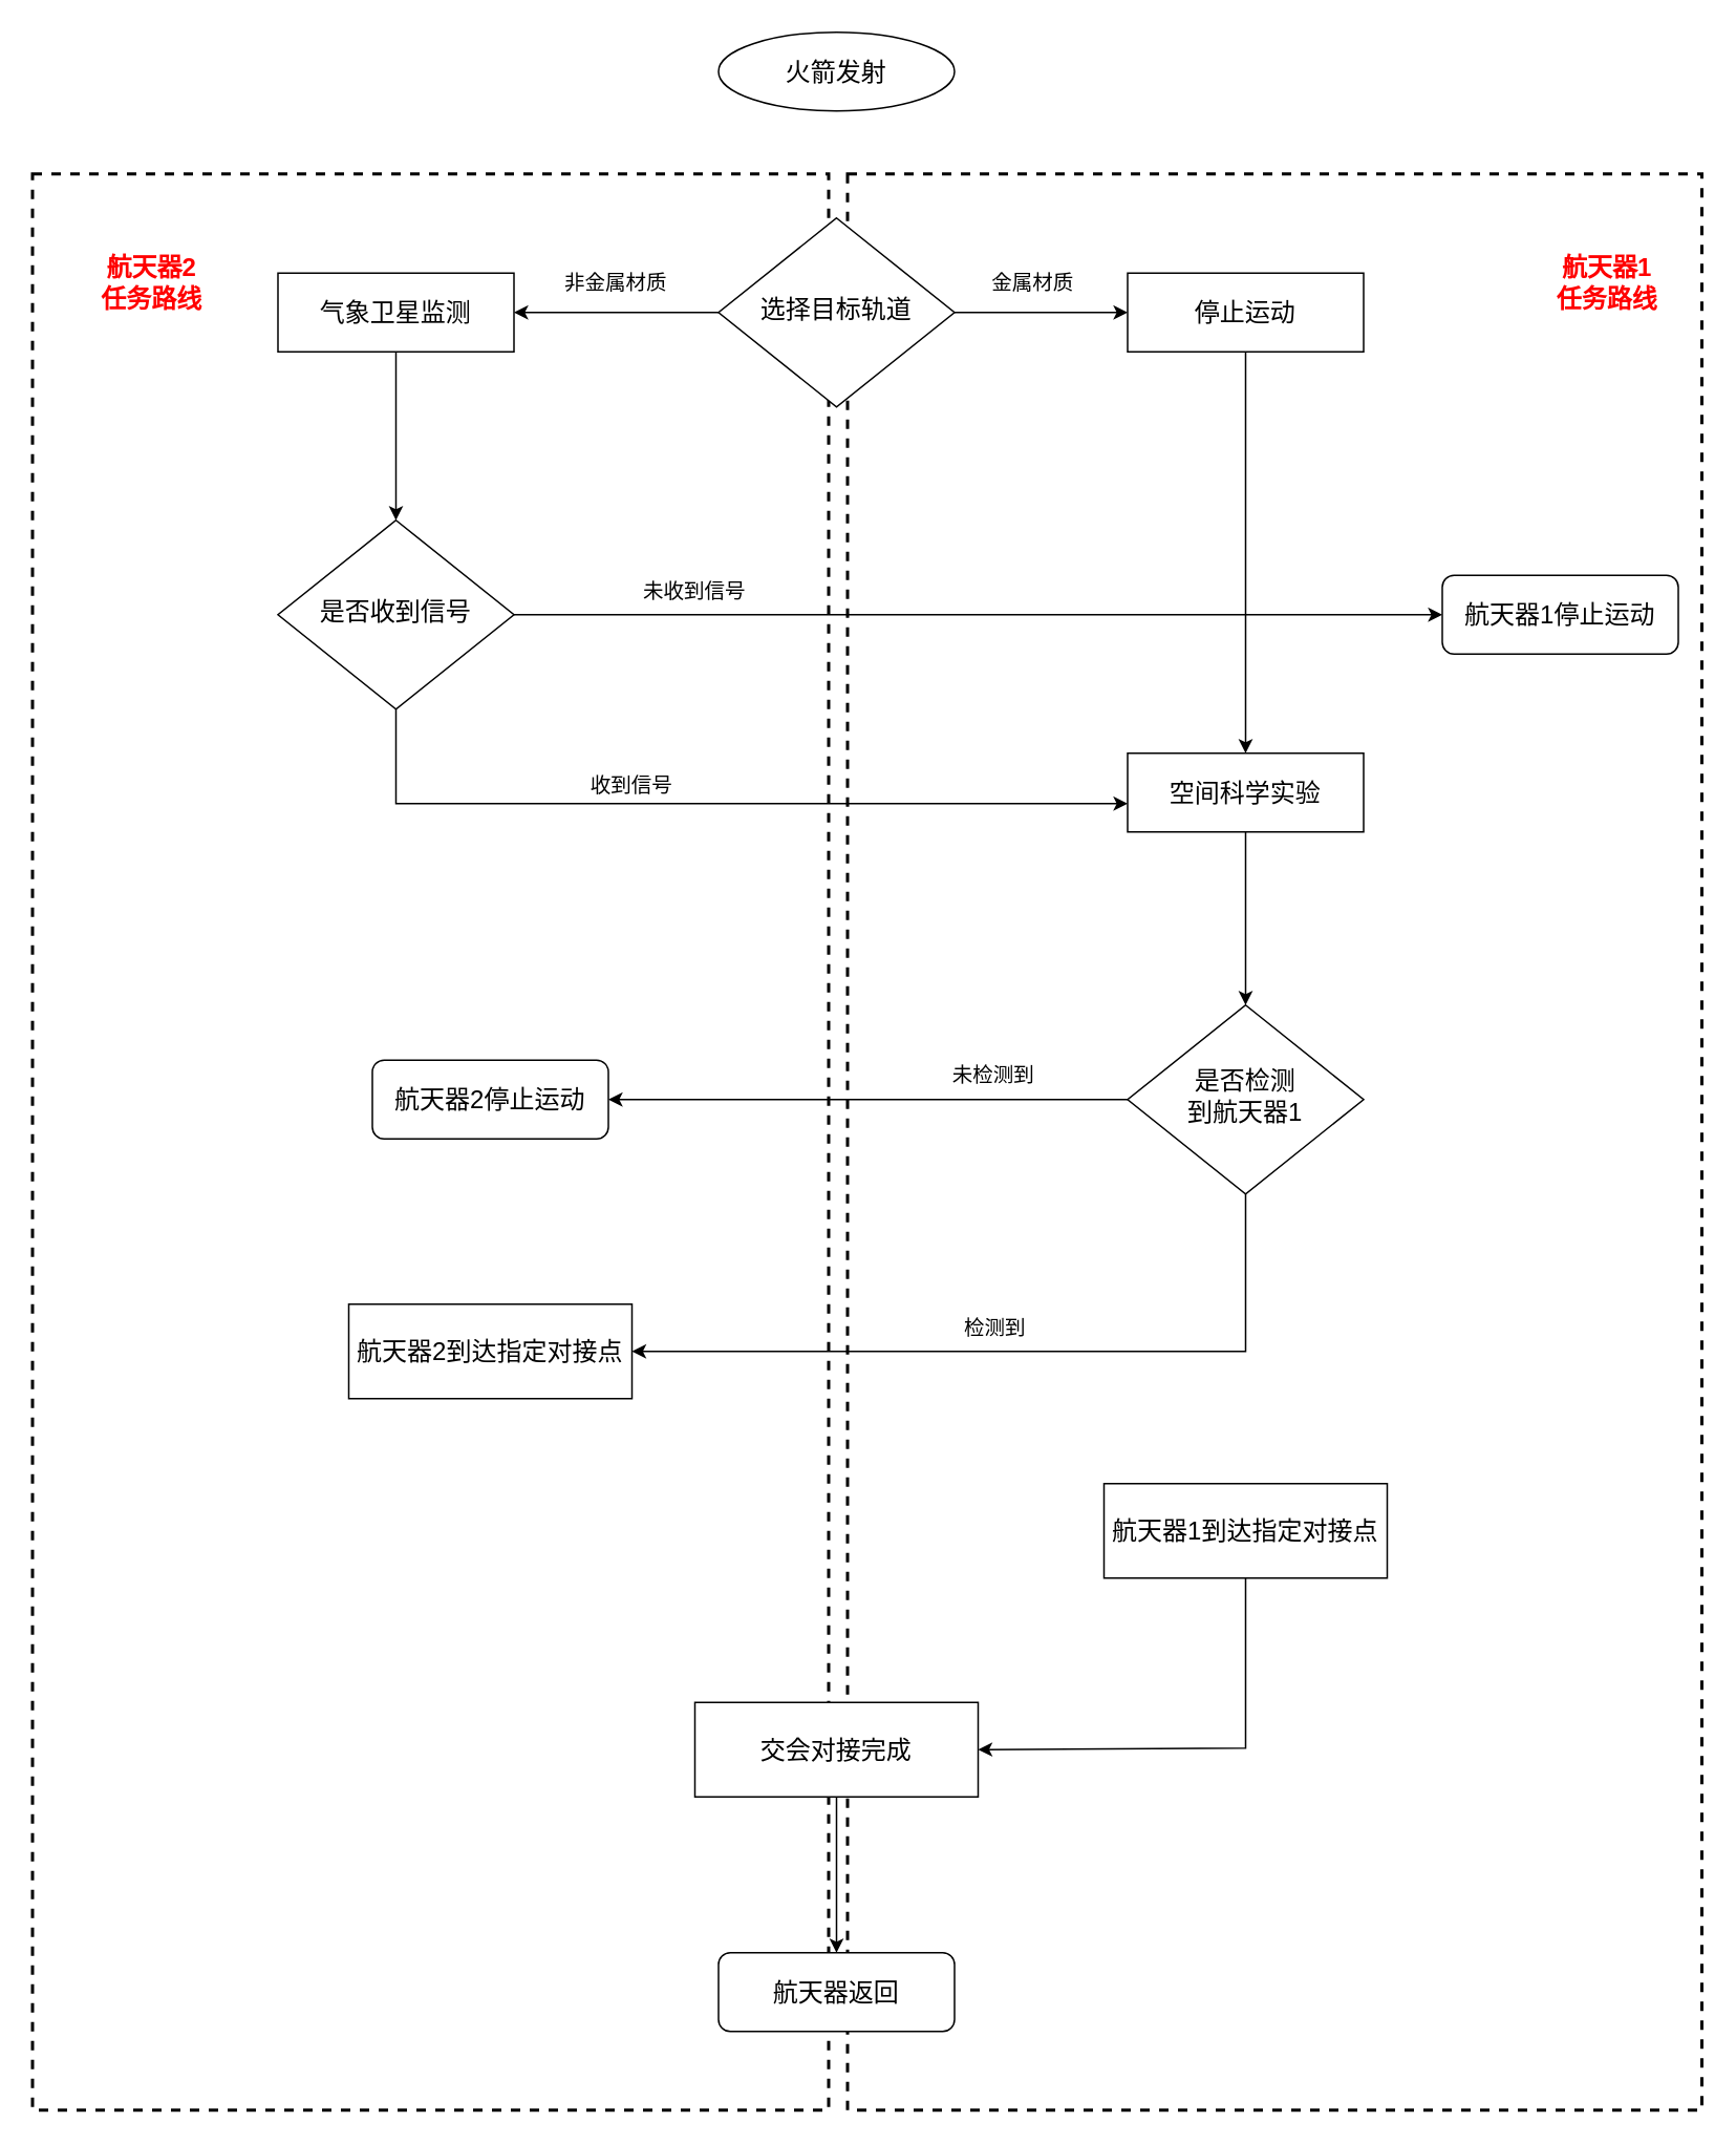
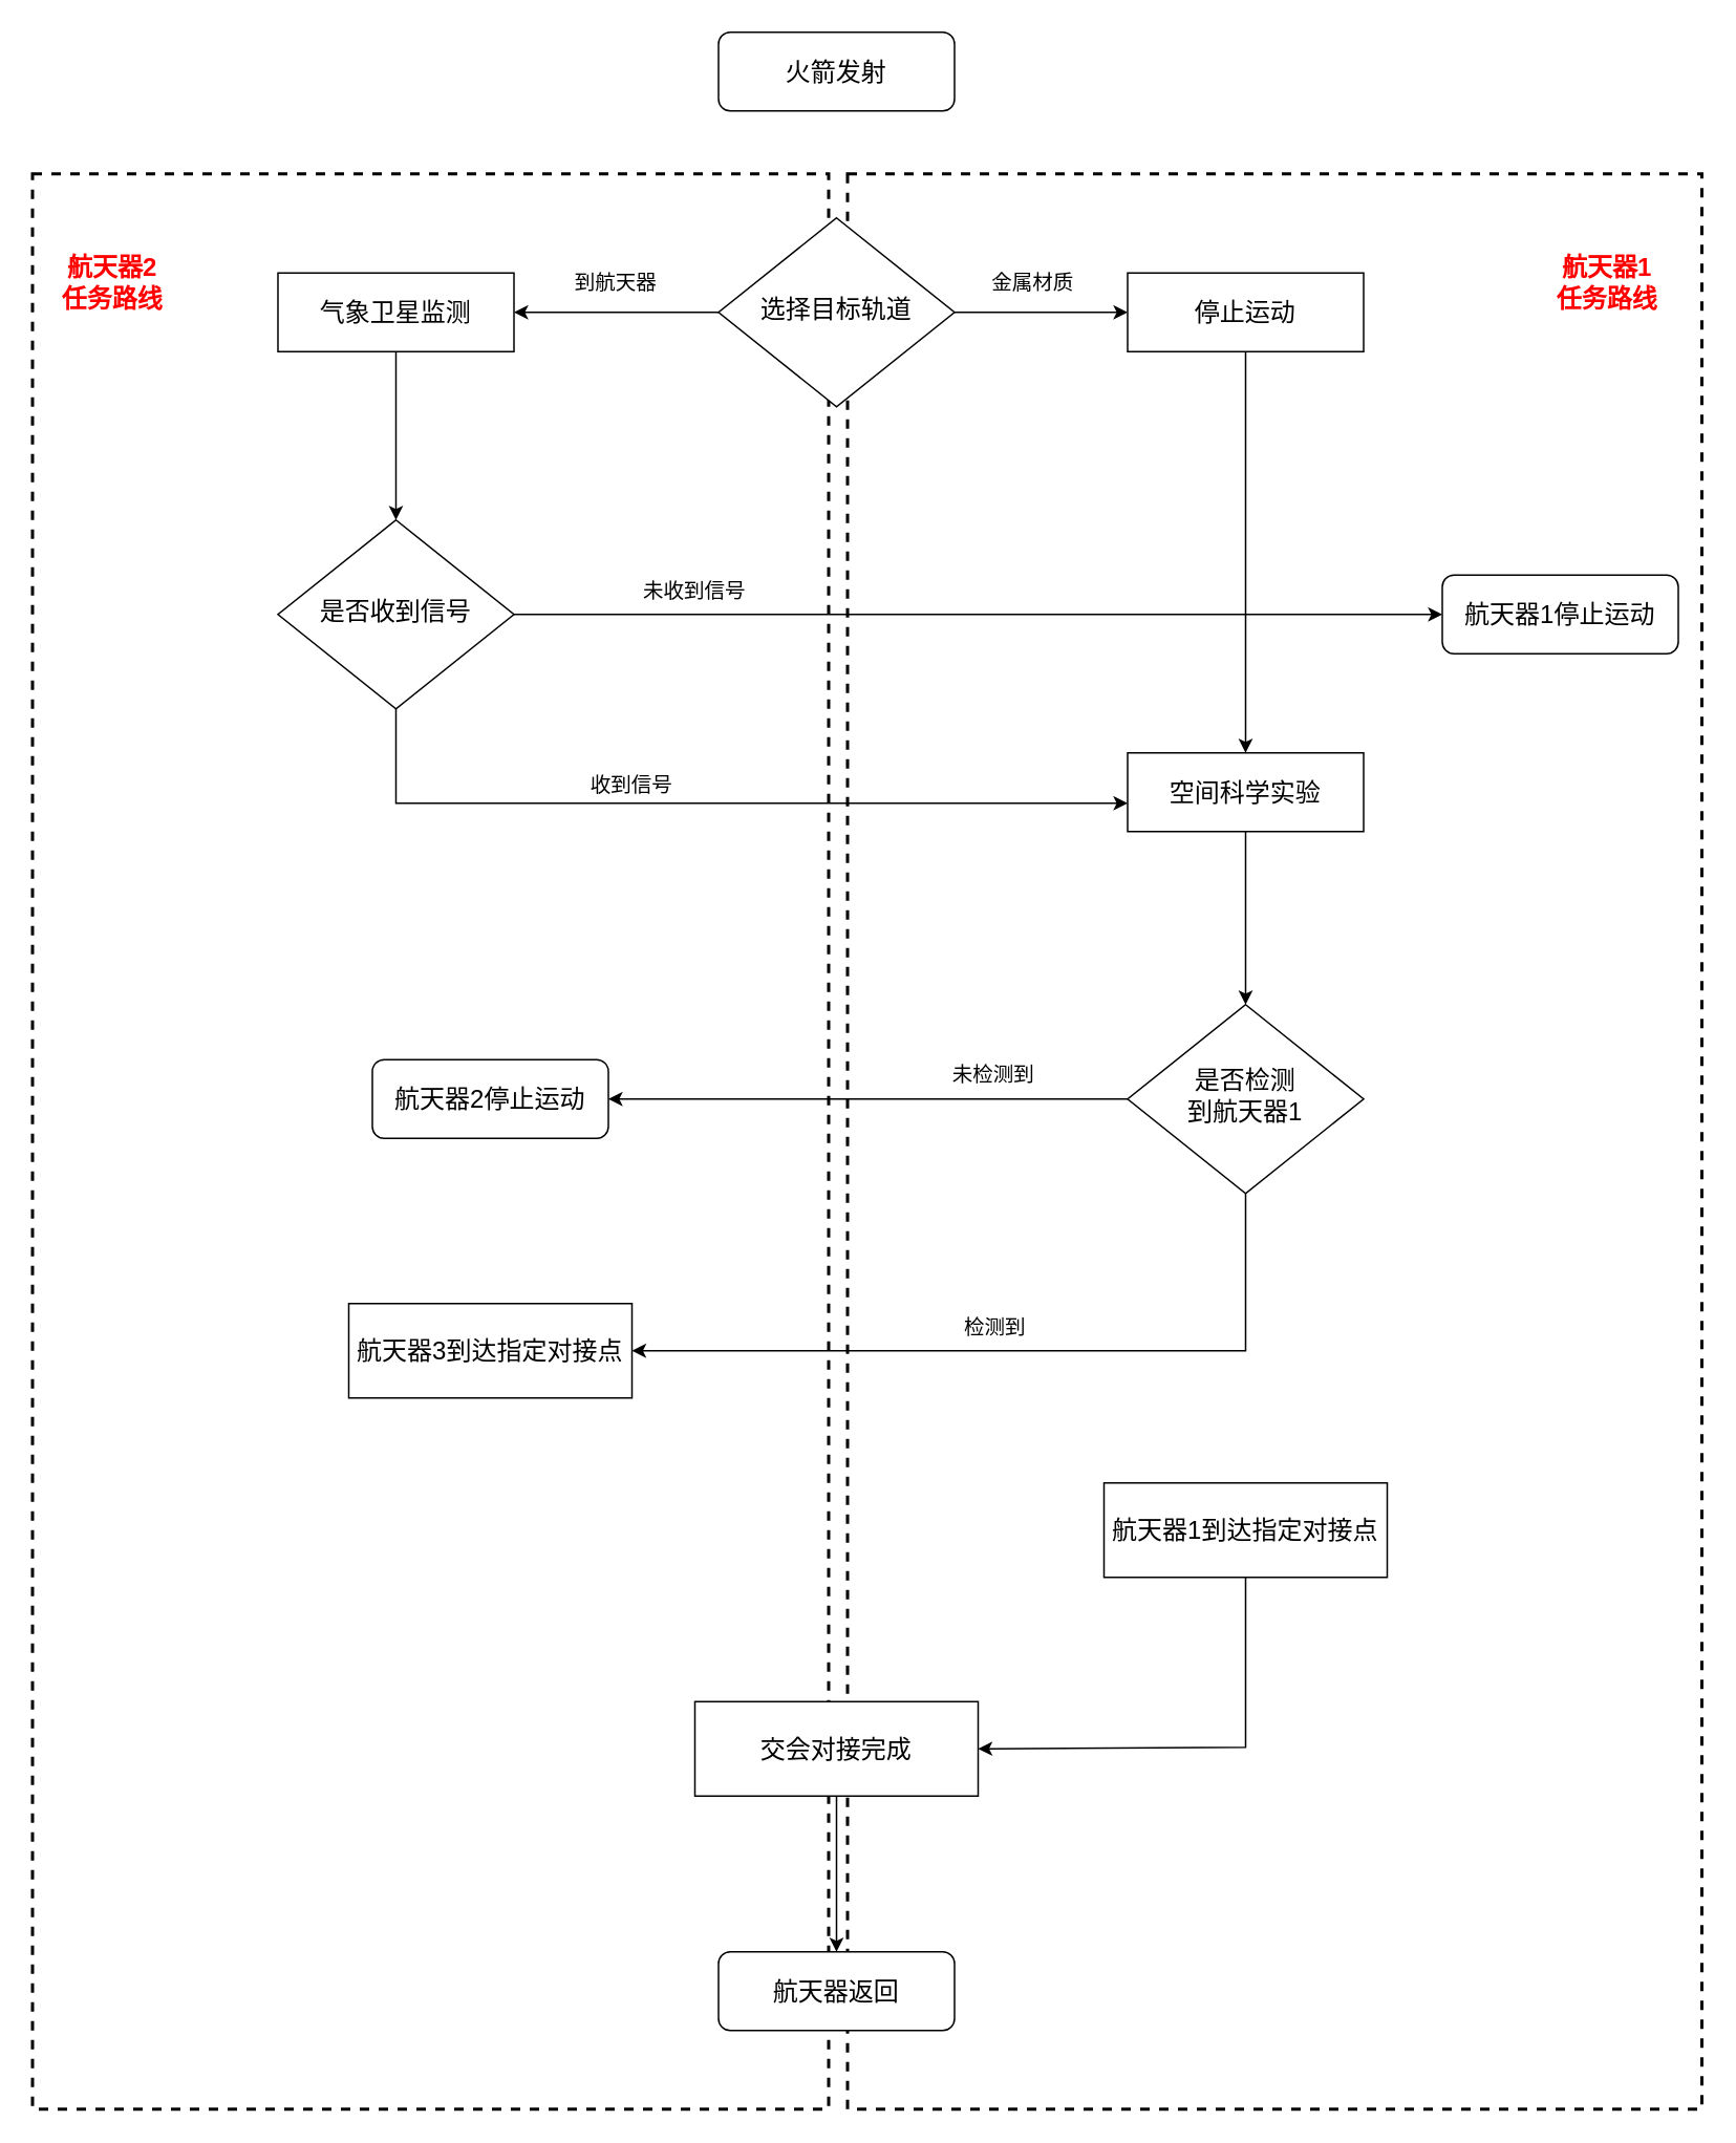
- <mxCell id="4" value="&lt;font style=&quot;font-size: 16px;&quot;&gt;火箭发射&lt;/font&gt;" style="ellipse;whiteSpace=wrap;html=1;fontSize=12;glass=0;strokeWidth=1;shadow=0;aspect=fixed;labelBackgroundColor=none;" parent="1" vertex="1"><mxGeometry x="456" y="20" width="150" height="50" as="geometry" /></mxCell>
+ <mxCell id="4" value="&lt;font style=&quot;font-size: 16px;&quot;&gt;火箭发射&lt;/font&gt;" style="rounded=1;whiteSpace=wrap;html=1;fontSize=12;glass=0;strokeWidth=1;shadow=0;aspect=fixed;labelBackgroundColor=none;" parent="1" vertex="1"><mxGeometry x="456" y="20" width="150" height="50" as="geometry" /></mxCell>
- <mxCell id="31" value="&lt;font color=&quot;#ff0000&quot; style=&quot;font-size: 16px;&quot;&gt;&lt;span style=&quot;font-size: 16px;&quot;&gt;航天器2&lt;br&gt;任务路线&lt;/span&gt;&lt;/font&gt;" style="text;html=1;strokeColor=none;fillColor=none;align=center;verticalAlign=middle;whiteSpace=wrap;rounded=0;dashed=1;fontSize=16;fontStyle=1" parent="1" vertex="1"><mxGeometry x="61" y="164" width="70" height="30" as="geometry" /></mxCell>
+ <mxCell id="31" value="&lt;font color=&quot;#ff0000&quot; style=&quot;font-size: 16px;&quot;&gt;&lt;span style=&quot;font-size: 16px;&quot;&gt;航天器2&lt;br&gt;任务路线&lt;/span&gt;&lt;/font&gt;" style="text;html=1;strokeColor=none;fillColor=none;align=center;verticalAlign=middle;whiteSpace=wrap;rounded=0;dashed=1;fontSize=16;fontStyle=1" parent="1" vertex="1"><mxGeometry x="36" y="164" width="70" height="30" as="geometry" /></mxCell>
- <mxCell id="26" value="非金属材质" style="text;html=1;strokeColor=none;fillColor=none;align=center;verticalAlign=middle;whiteSpace=wrap;rounded=0;fontSize=13;labelBackgroundColor=none;" parent="1" vertex="1"><mxGeometry x="356" y="164" width="70" height="30" as="geometry" /></mxCell>
+ <mxCell id="26" value="到航天器" style="text;html=1;strokeColor=none;fillColor=none;align=center;verticalAlign=middle;whiteSpace=wrap;rounded=0;fontSize=13;labelBackgroundColor=none;" parent="1" vertex="1"><mxGeometry x="356" y="164" width="70" height="30" as="geometry" /></mxCell>
- <mxCell id="22" value="&lt;span style=&quot;font-size: 16px;&quot;&gt;航天器2到达指定对接点&lt;/span&gt;" style="rounded=0;whiteSpace=wrap;html=1;aspect=fixed;labelBackgroundColor=none;" parent="1" vertex="1"><mxGeometry x="221" y="828" width="180" height="60" as="geometry" /></mxCell>
+ <mxCell id="22" value="&lt;span style=&quot;font-size: 16px;&quot;&gt;航天器3到达指定对接点&lt;/span&gt;" style="rounded=0;whiteSpace=wrap;html=1;aspect=fixed;labelBackgroundColor=none;" parent="1" vertex="1"><mxGeometry x="221" y="828" width="180" height="60" as="geometry" /></mxCell>
